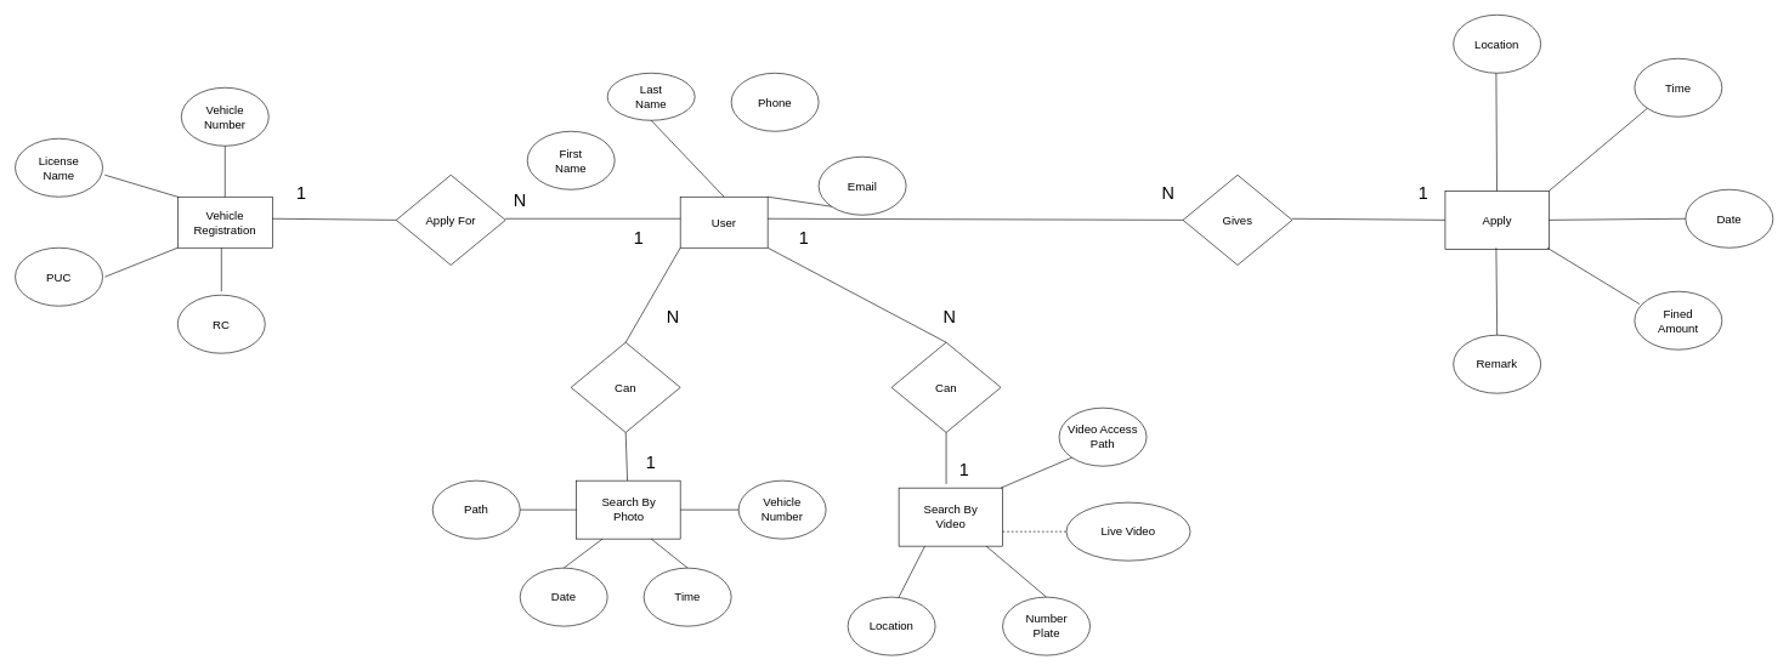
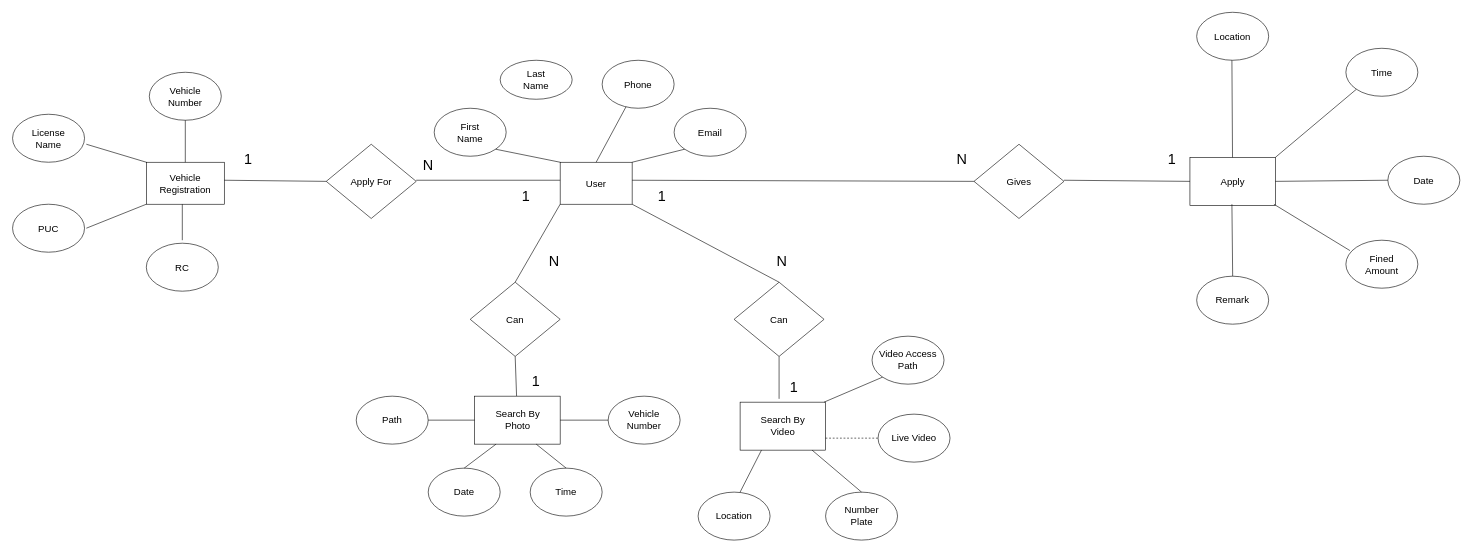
- <mxCell id="9" value="" style="endArrow=none;html=1;rounded=0;exitX=0.5;exitY=0;exitDx=0;exitDy=0;entryX=0.5;entryY=1;entryDx=0;entryDy=0;" parent="1" source="2" target="3" edge="1"><mxGeometry width="50" height="50" relative="1" as="geometry"><mxPoint x="953" y="270" as="sourcePoint" /><mxPoint x="993" y="220" as="targetPoint" /></mxGeometry></mxCell>
+ <mxCell id="9" value="" style="endArrow=none;html=1;rounded=0;exitX=0.5;exitY=0;exitDx=0;exitDy=0;" parent="1" source="2" target="4" edge="1"><mxGeometry width="50" height="50" relative="1" as="geometry"><mxPoint x="953" y="270" as="sourcePoint" /><mxPoint x="993" y="220" as="targetPoint" /></mxGeometry></mxCell>
- <mxCell id="6" value="&lt;font size=&quot;3&quot;&gt;Email&lt;/font&gt;" style="ellipse;whiteSpace=wrap;html=1;" parent="1" vertex="1"><mxGeometry x="1123" y="215" width="120" height="80" as="geometry" /></mxCell>
+ <mxCell id="6" value="&lt;font size=&quot;3&quot;&gt;Email&lt;/font&gt;" style="ellipse;whiteSpace=wrap;html=1;" parent="1" vertex="1"><mxGeometry x="1123" y="180" width="120" height="80" as="geometry" /></mxCell>
+ <mxCell id="8" value="" style="endArrow=none;html=1;rounded=0;entryX=0;entryY=0;entryDx=0;entryDy=0;exitX=1;exitY=1;exitDx=0;exitDy=0;" parent="1" source="5" target="2" edge="1"><mxGeometry width="50" height="50" relative="1" as="geometry"><mxPoint x="893" y="220" as="sourcePoint" /><mxPoint x="943" y="170" as="targetPoint" /></mxGeometry></mxCell>
- <mxCell id="39" value="&lt;font size=&quot;3&quot;&gt;Live Video&lt;/font&gt;" style="ellipse;whiteSpace=wrap;html=1;" parent="1" vertex="1"><mxGeometry x="1463" y="690" width="170" height="80" as="geometry" /></mxCell>
+ <mxCell id="39" value="&lt;font size=&quot;3&quot;&gt;Live Video&lt;/font&gt;" style="ellipse;whiteSpace=wrap;html=1;" parent="1" vertex="1"><mxGeometry x="1463" y="690" width="120" height="80" as="geometry" /></mxCell>
